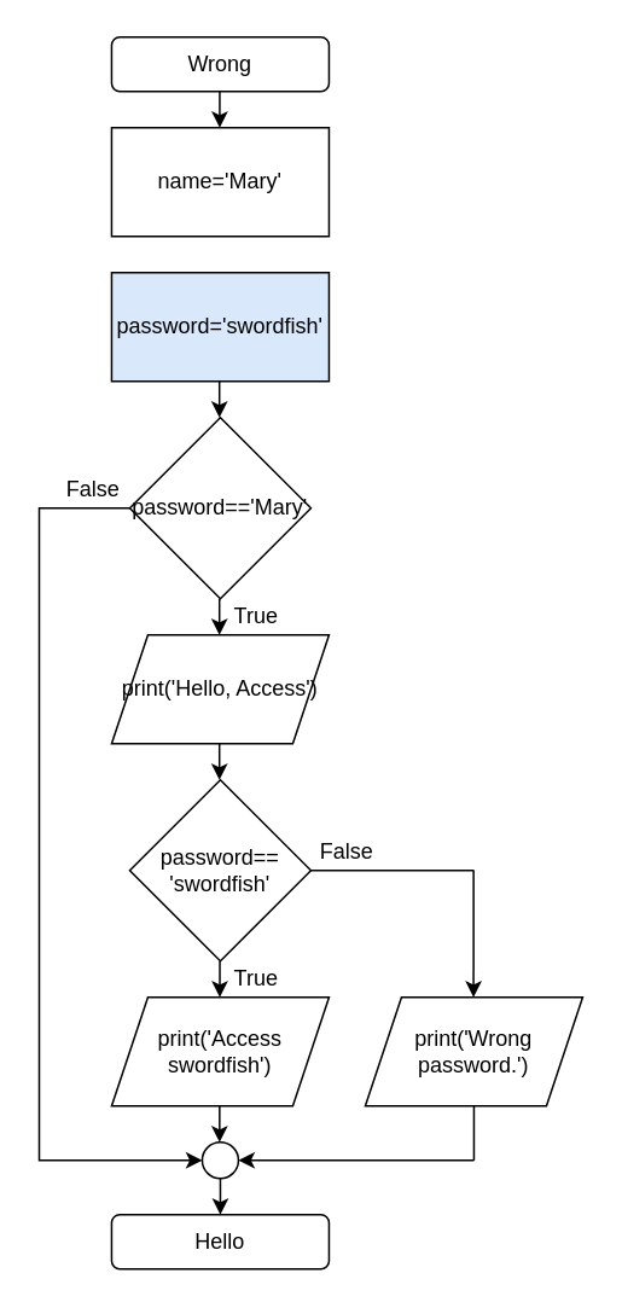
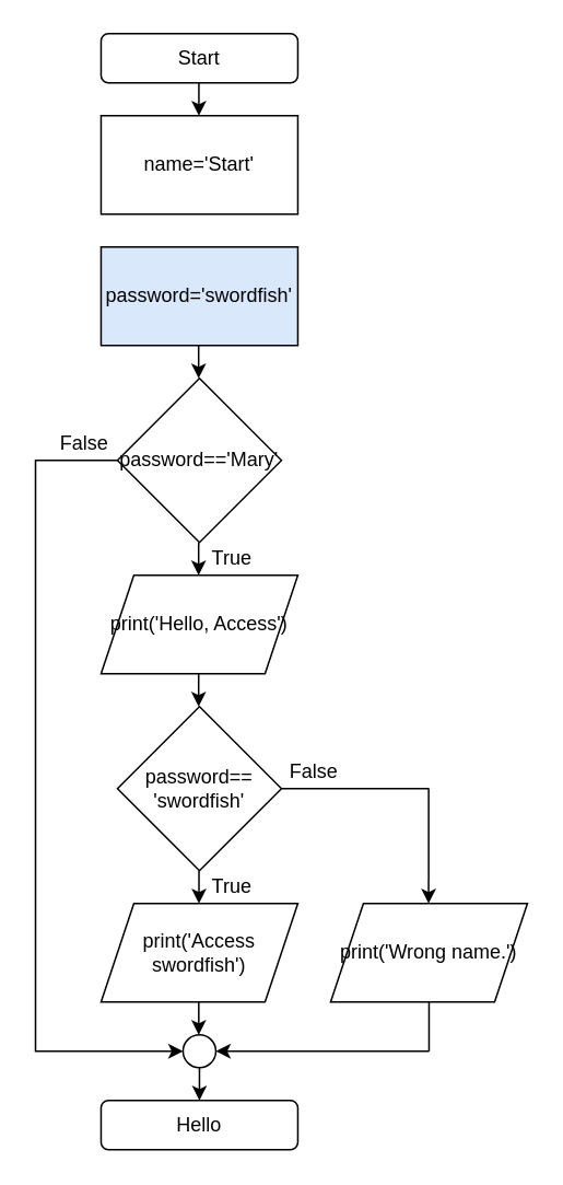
- <mxCell id="20" value="Wrong" style="rounded=1;whiteSpace=wrap;html=1;" parent="1" vertex="1"><mxGeometry x="60.97" y="20" width="120" height="30" as="geometry" /></mxCell>
+ <mxCell id="20" value="Start" style="rounded=1;whiteSpace=wrap;html=1;" parent="1" vertex="1"><mxGeometry x="60.97" y="20" width="120" height="30" as="geometry" /></mxCell>
- <mxCell id="2" value="name='Mary'" style="rounded=0;whiteSpace=wrap;html=1;" parent="1" vertex="1"><mxGeometry x="60.97" y="70" width="120" height="60" as="geometry" /></mxCell>
+ <mxCell id="2" value="name='Start'" style="rounded=0;whiteSpace=wrap;html=1;" parent="1" vertex="1"><mxGeometry x="60.97" y="70" width="120" height="60" as="geometry" /></mxCell>
- <mxCell id="13" value="print('Wrong password.')" style="shape=parallelogram;perimeter=parallelogramPerimeter;whiteSpace=wrap;html=1;fixedSize=1;" parent="1" vertex="1"><mxGeometry x="200.97" y="550" width="120" height="60" as="geometry" /></mxCell>
+ <mxCell id="13" value="print('Wrong name.')" style="shape=parallelogram;perimeter=parallelogramPerimeter;whiteSpace=wrap;html=1;fixedSize=1;" parent="1" vertex="1"><mxGeometry x="200.97" y="550" width="120" height="60" as="geometry" /></mxCell>
